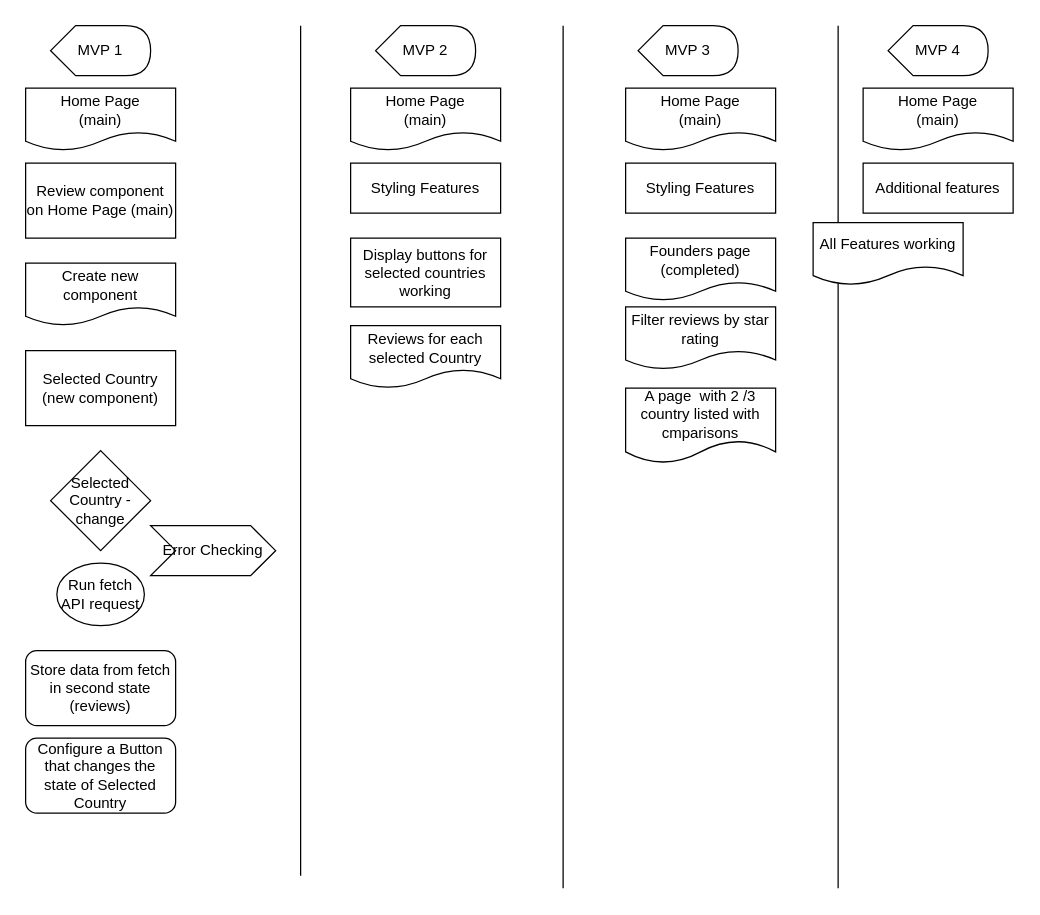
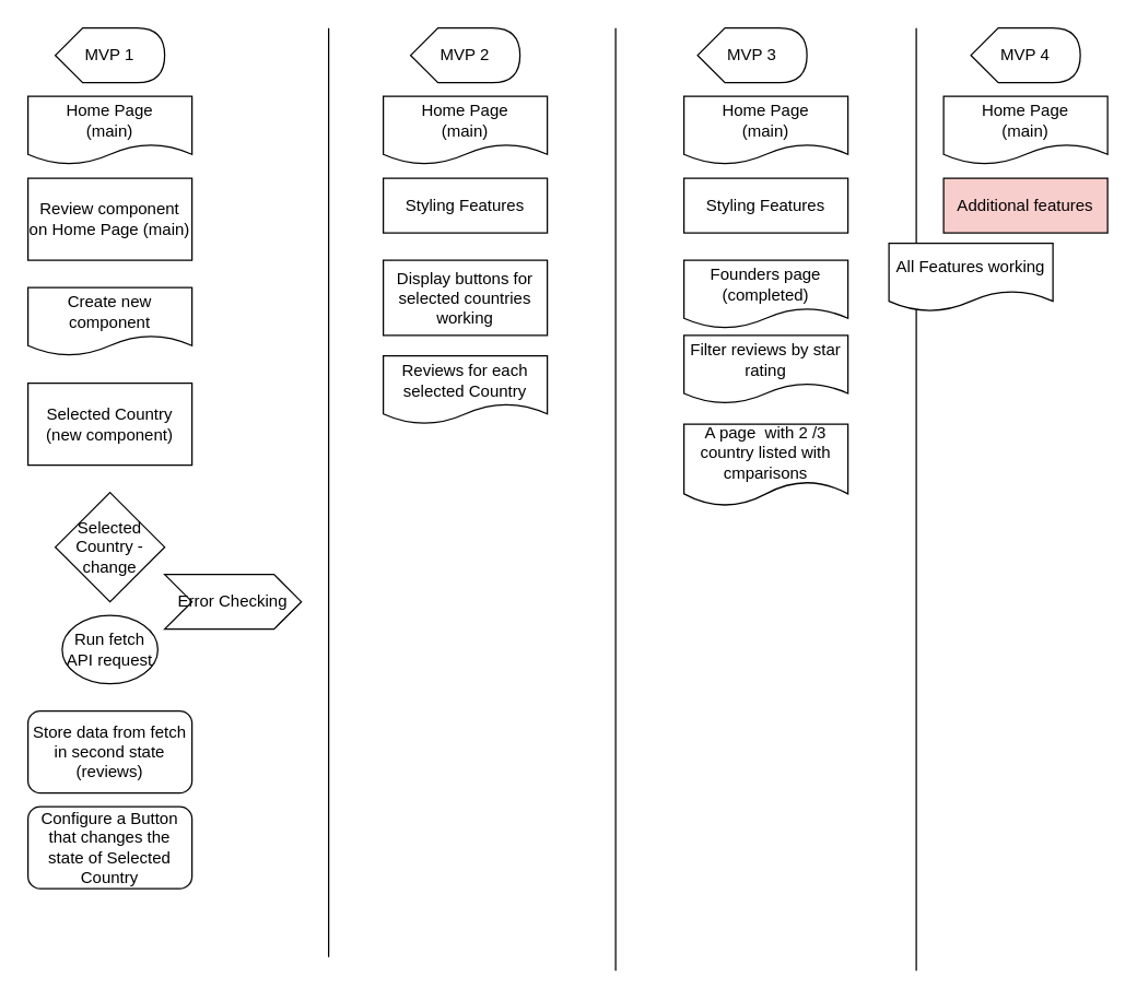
- <mxCell id="28" value="Additional features" style="rounded=0;whiteSpace=wrap;html=1;" vertex="1" parent="1"><mxGeometry x="690" y="130" width="120" height="40" as="geometry" /></mxCell>
+ <mxCell id="28" value="Additional features" style="rounded=0;whiteSpace=wrap;html=1;fillColor=#f8cecc;" vertex="1" parent="1"><mxGeometry x="690" y="130" width="120" height="40" as="geometry" /></mxCell>
